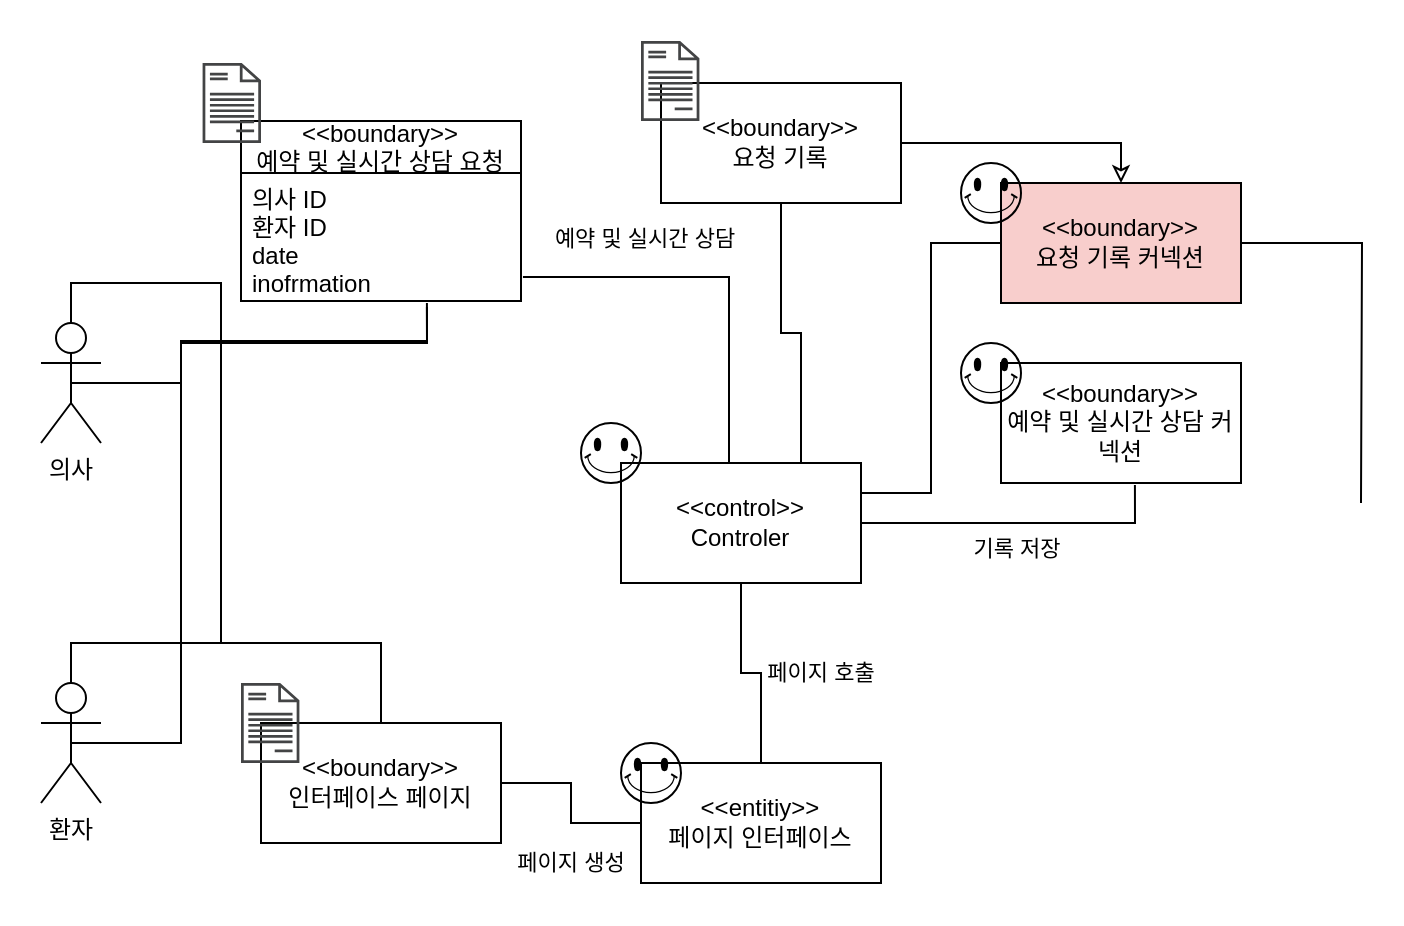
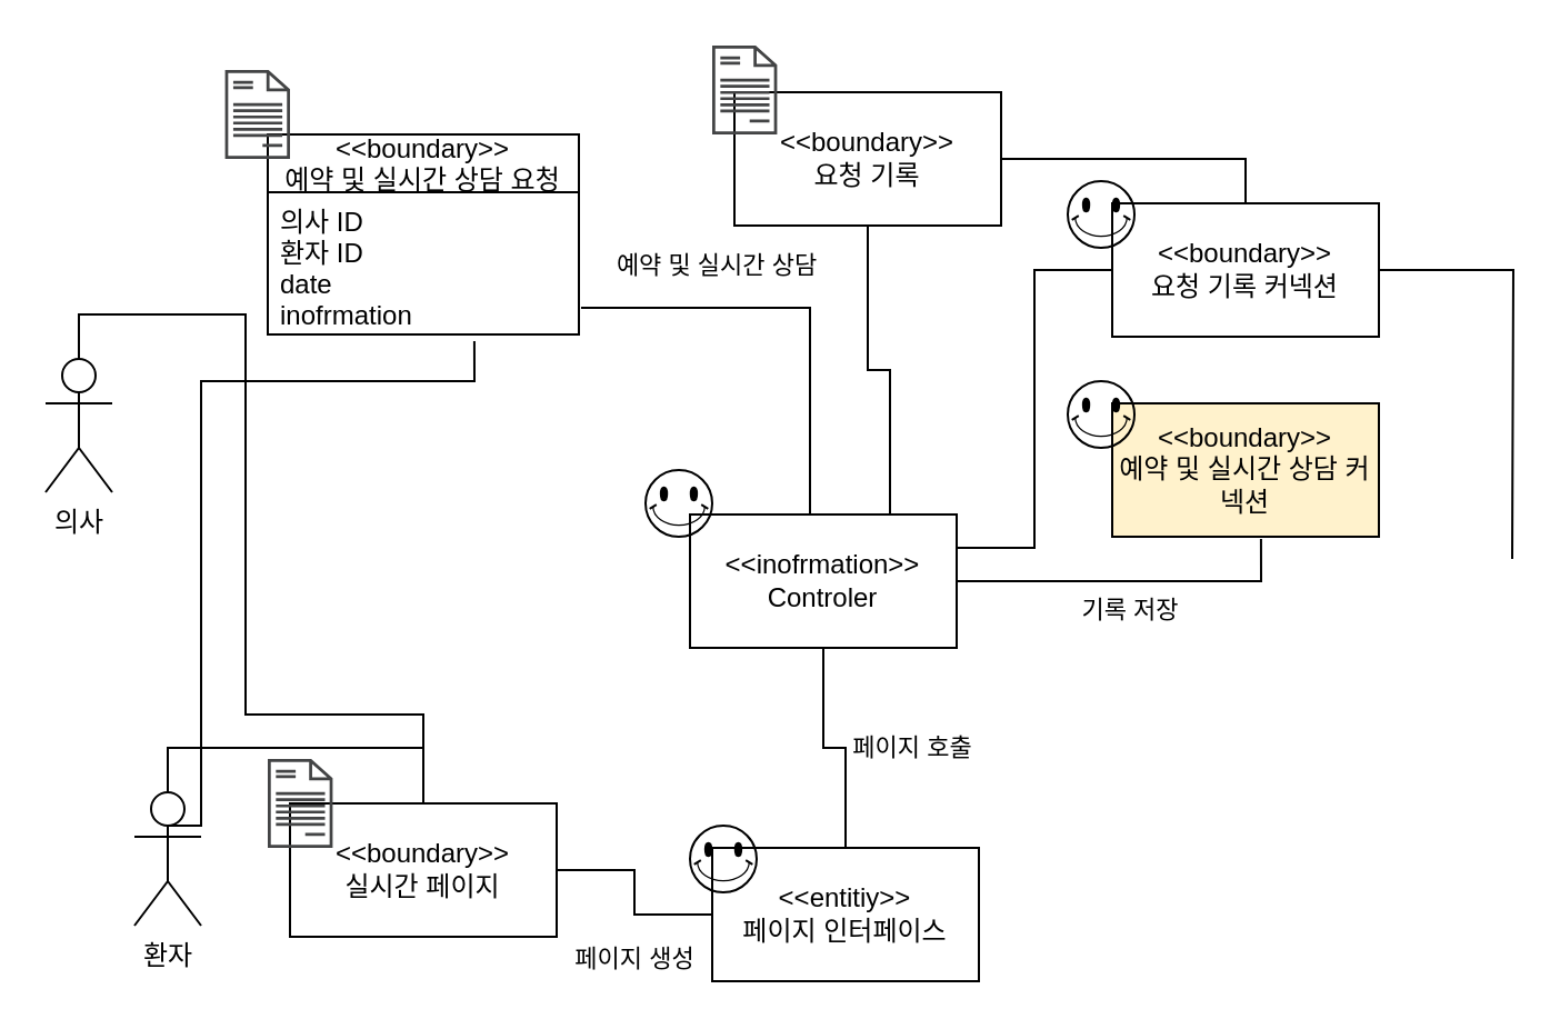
- <mxCell id="19" style="edgeStyle=orthogonalEdgeStyle;rounded=0;orthogonalLoop=1;jettySize=auto;html=1;exitX=1;exitY=0.5;exitDx=0;exitDy=0;entryX=0.5;entryY=0;entryDx=0;entryDy=0;shadow=0;endArrow=classic;endFill=0;" parent="1" source="20" target="6" edge="1"><mxGeometry relative="1" as="geometry" /></mxCell>
+ <mxCell id="19" style="edgeStyle=orthogonalEdgeStyle;rounded=0;orthogonalLoop=1;jettySize=auto;html=1;exitX=1;exitY=0.5;exitDx=0;exitDy=0;entryX=0.5;entryY=0;entryDx=0;entryDy=0;shadow=0;endArrow=none;endFill=0;" parent="1" source="20" target="6" edge="1"><mxGeometry relative="1" as="geometry" /></mxCell>
- <mxCell id="6" value="&amp;lt;&amp;lt;boundary&amp;gt;&amp;gt;&lt;br&gt;요청 기록 커넥션" style="rounded=0;whiteSpace=wrap;html=1;fillColor=#f8cecc;" parent="1" vertex="1"><mxGeometry x="500" y="91" width="120" height="60" as="geometry" /></mxCell>
+ <mxCell id="6" value="&amp;lt;&amp;lt;boundary&amp;gt;&amp;gt;&lt;br&gt;요청 기록 커넥션" style="rounded=0;whiteSpace=wrap;html=1;" parent="1" vertex="1"><mxGeometry x="500" y="91" width="120" height="60" as="geometry" /></mxCell>
- <mxCell id="8" style="edgeStyle=orthogonalEdgeStyle;rounded=0;orthogonalLoop=1;jettySize=auto;html=1;exitX=0.5;exitY=0.5;exitDx=0;exitDy=0;exitPerimeter=0;entryX=0.664;entryY=1.016;entryDx=0;entryDy=0;entryPerimeter=0;shadow=0;endArrow=none;endFill=0;" parent="1" source="9" target="27" edge="1"><mxGeometry relative="1" as="geometry"><Array as="points"><mxPoint x="90" y="191" /><mxPoint x="90" y="170" /><mxPoint x="213" y="170" /></Array></mxGeometry></mxCell>
- <mxCell id="14" value="&amp;lt;&amp;lt;boundary&amp;gt;&amp;gt;&lt;br&gt;예약 및 실시간 상담 커넥션" style="rounded=0;whiteSpace=wrap;html=1;" parent="1" vertex="1"><mxGeometry x="500" y="181" width="120" height="60" as="geometry" /></mxCell>
+ <mxCell id="14" value="&amp;lt;&amp;lt;boundary&amp;gt;&amp;gt;&lt;br&gt;예약 및 실시간 상담 커넥션" style="rounded=0;whiteSpace=wrap;html=1;fillColor=#fff2cc;" parent="1" vertex="1"><mxGeometry x="500" y="181" width="120" height="60" as="geometry" /></mxCell>
- <mxCell id="5" value="&amp;lt;&amp;lt;control&amp;gt;&amp;gt;&lt;br&gt;Controler" style="rounded=0;whiteSpace=wrap;html=1;" parent="1" vertex="1"><mxGeometry x="310" y="231" width="120" height="60" as="geometry" /></mxCell>
+ <mxCell id="5" value="&amp;lt;&amp;lt;inofrmation&amp;gt;&amp;gt;&lt;br&gt;Controler" style="rounded=0;whiteSpace=wrap;html=1;" parent="1" vertex="1"><mxGeometry x="310" y="231" width="120" height="60" as="geometry" /></mxCell>
- <mxCell id="11" value="환자" style="shape=umlActor;verticalLabelPosition=bottom;verticalAlign=top;html=1;outlineConnect=0;" parent="1" vertex="1"><mxGeometry x="20" y="341" width="30" height="60" as="geometry" /></mxCell>
+ <mxCell id="11" value="환자" style="shape=umlActor;verticalLabelPosition=bottom;verticalAlign=top;html=1;outlineConnect=0;" parent="1" vertex="1"><mxGeometry x="60" y="356" width="30" height="60" as="geometry" /></mxCell>
- <mxCell id="17" value="&amp;lt;&amp;lt;boundary&amp;gt;&amp;gt;&lt;br&gt;인터페이스 페이지" style="rounded=0;whiteSpace=wrap;html=1;" parent="1" vertex="1"><mxGeometry x="130" y="361" width="120" height="60" as="geometry" /></mxCell>
+ <mxCell id="17" value="&amp;lt;&amp;lt;boundary&amp;gt;&amp;gt;&lt;br&gt;실시간 페이지" style="rounded=0;whiteSpace=wrap;html=1;" parent="1" vertex="1"><mxGeometry x="130" y="361" width="120" height="60" as="geometry" /></mxCell>
